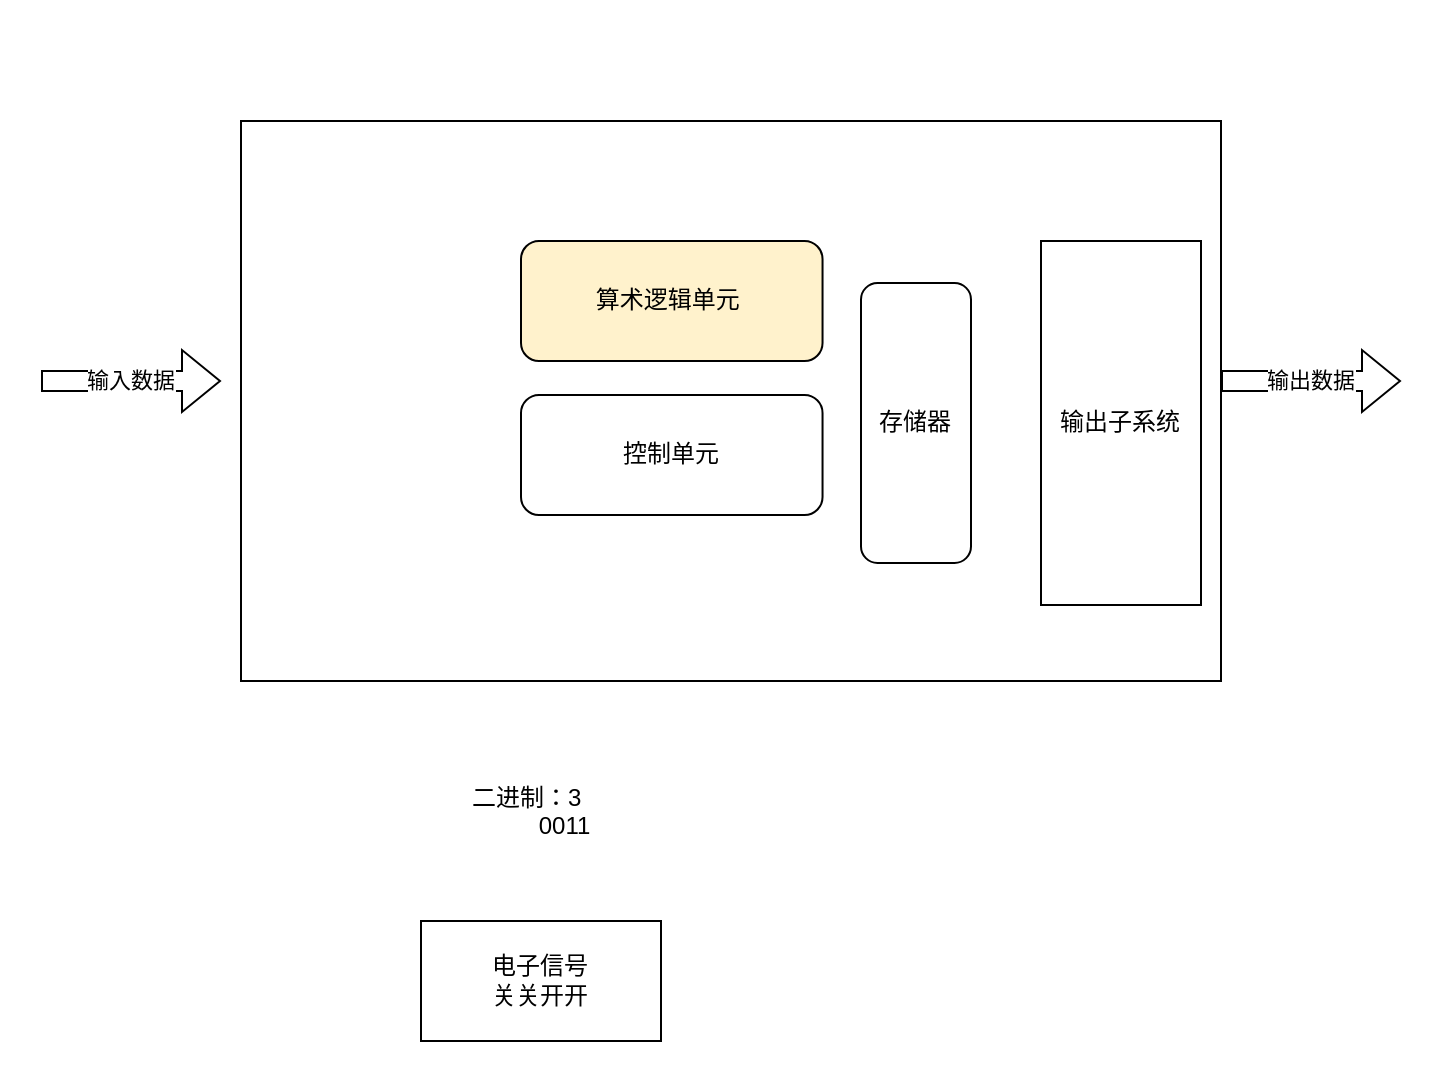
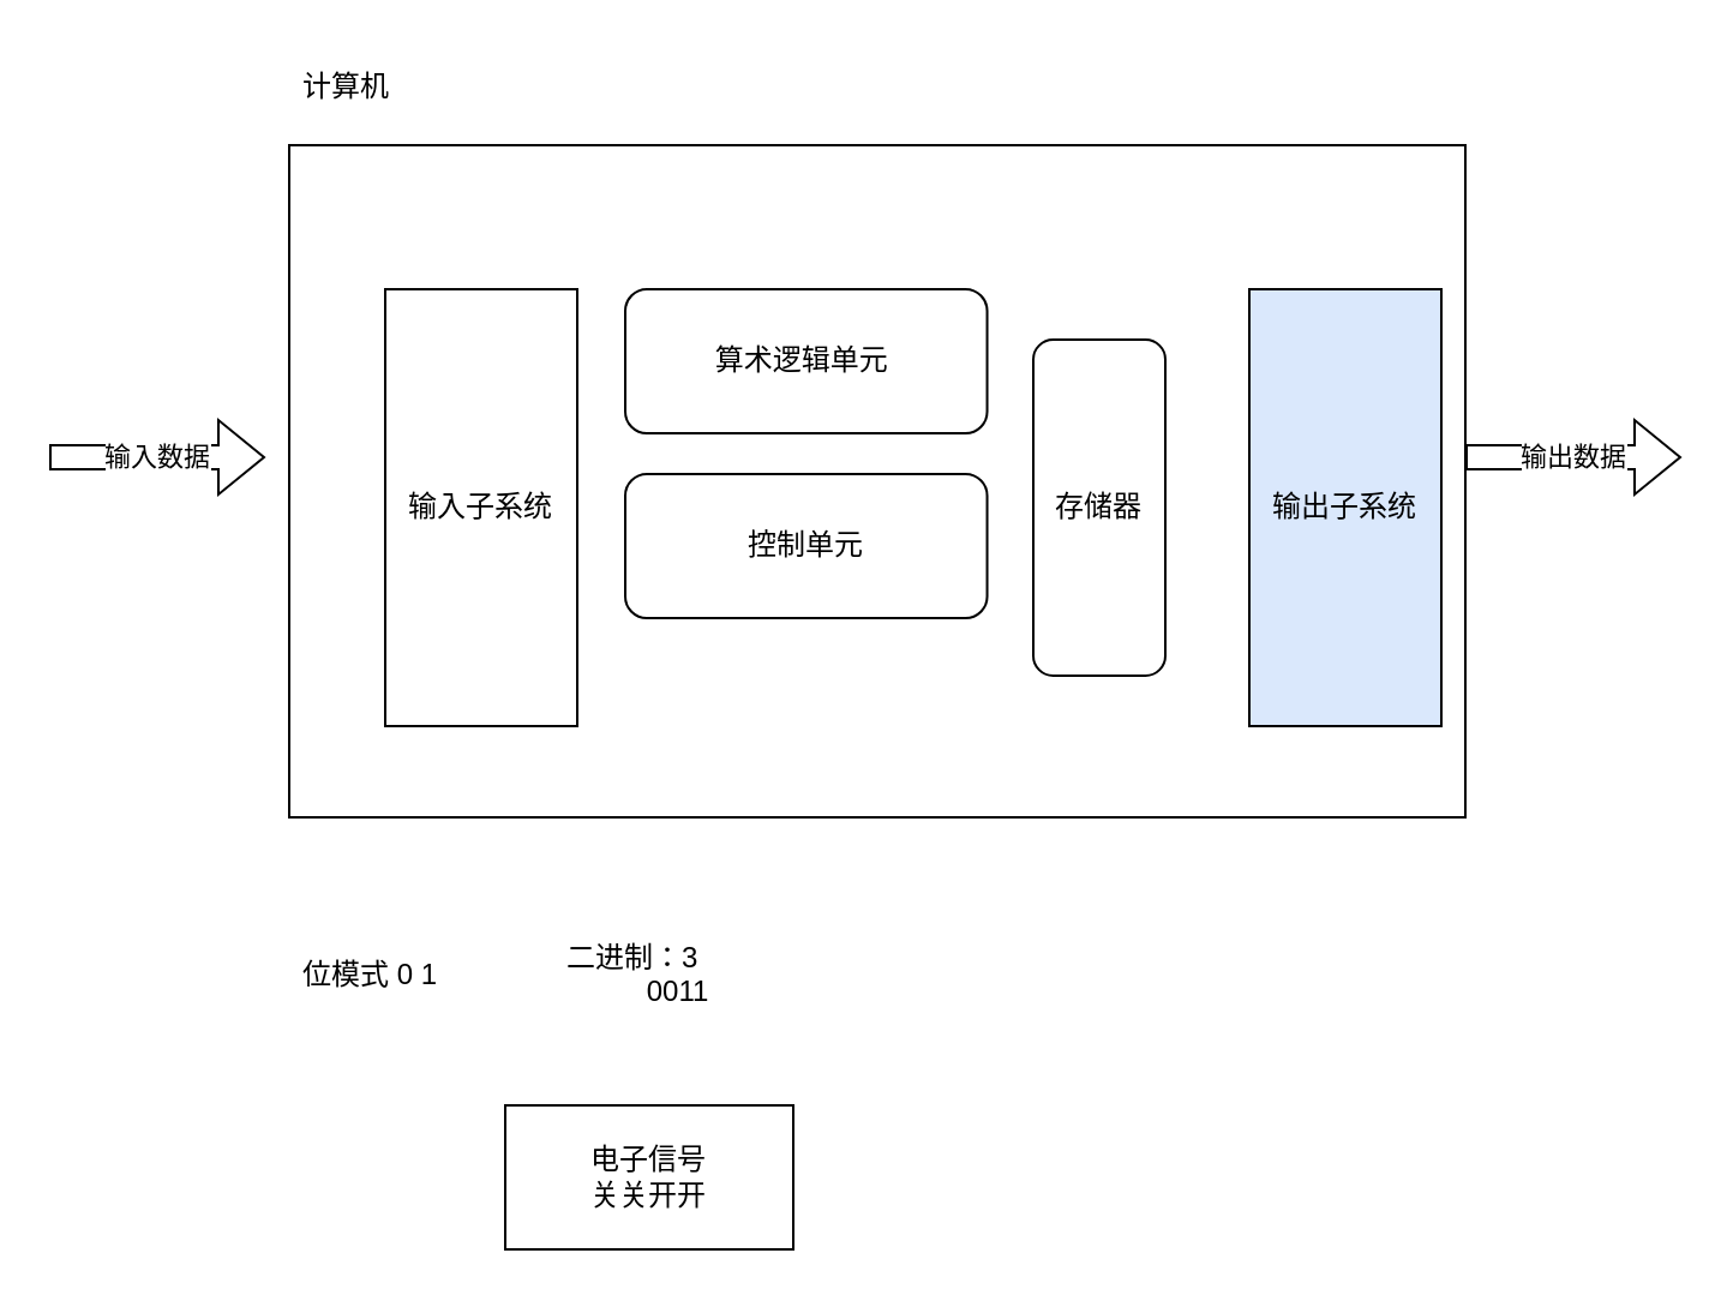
+ <mxCell id="10" value="计算机" style="text;strokeColor=none;fillColor=none;align=left;verticalAlign=middle;spacingLeft=4;spacingRight=4;overflow=hidden;points=[[0,0.5],[1,0.5]];portConstraint=eastwest;rotatable=0;" vertex="1" parent="1"><mxGeometry x="120" y="20" width="80" height="30" as="geometry" /></mxCell>
- <mxCell id="4" value="算术逻辑单元&amp;nbsp;" style="rounded=1;whiteSpace=wrap;html=1;fillColor=#fff2cc;" vertex="1" parent="2"><mxGeometry x="140.003" y="60" width="150.769" height="60" as="geometry" /></mxCell>
+ <mxCell id="4" value="算术逻辑单元&amp;nbsp;" style="rounded=1;whiteSpace=wrap;html=1;" vertex="1" parent="2"><mxGeometry x="140.003" y="60" width="150.769" height="60" as="geometry" /></mxCell>
+ <mxCell id="3" value="输入子系统" style="rounded=0;whiteSpace=wrap;html=1;" vertex="1" parent="2"><mxGeometry x="40" y="60" width="80" height="182" as="geometry" /></mxCell>
- <mxCell id="7" value="输出子系统" style="rounded=0;whiteSpace=wrap;html=1;" vertex="1" parent="2"><mxGeometry x="400" y="60" width="80" height="182" as="geometry" /></mxCell>
+ <mxCell id="7" value="输出子系统" style="rounded=0;whiteSpace=wrap;html=1;fillColor=#dae8fc;" vertex="1" parent="2"><mxGeometry x="400" y="60" width="80" height="182" as="geometry" /></mxCell>
+ <mxCell id="11" value="位模式 0 1" style="text;strokeColor=none;fillColor=none;align=left;verticalAlign=middle;spacingLeft=4;spacingRight=4;overflow=hidden;points=[[0,0.5],[1,0.5]];portConstraint=eastwest;rotatable=0;" vertex="1" parent="1"><mxGeometry x="120" y="390" width="80" height="30" as="geometry" /></mxCell>
